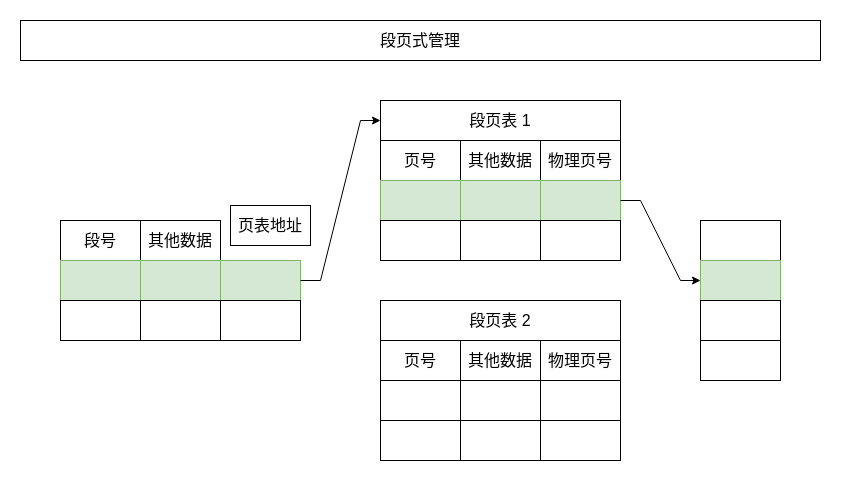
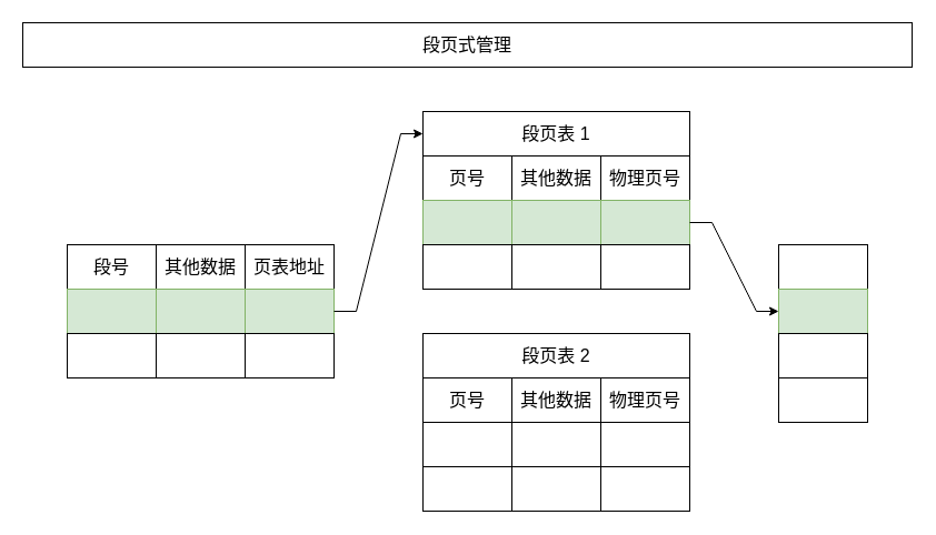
- <mxCell id="4" value="页表地址" style="rounded=0;whiteSpace=wrap;html=1;fontSize=16;strokeColor=default;fillColor=none;container=0;" parent="1" vertex="1"><mxGeometry x="230" y="205" width="80" height="40" as="geometry" /></mxCell>
+ <mxCell id="4" value="页表地址" style="rounded=0;whiteSpace=wrap;html=1;fontSize=16;strokeColor=default;fillColor=none;container=0;" parent="1" vertex="1"><mxGeometry x="220" y="220" width="80" height="40" as="geometry" /></mxCell>
